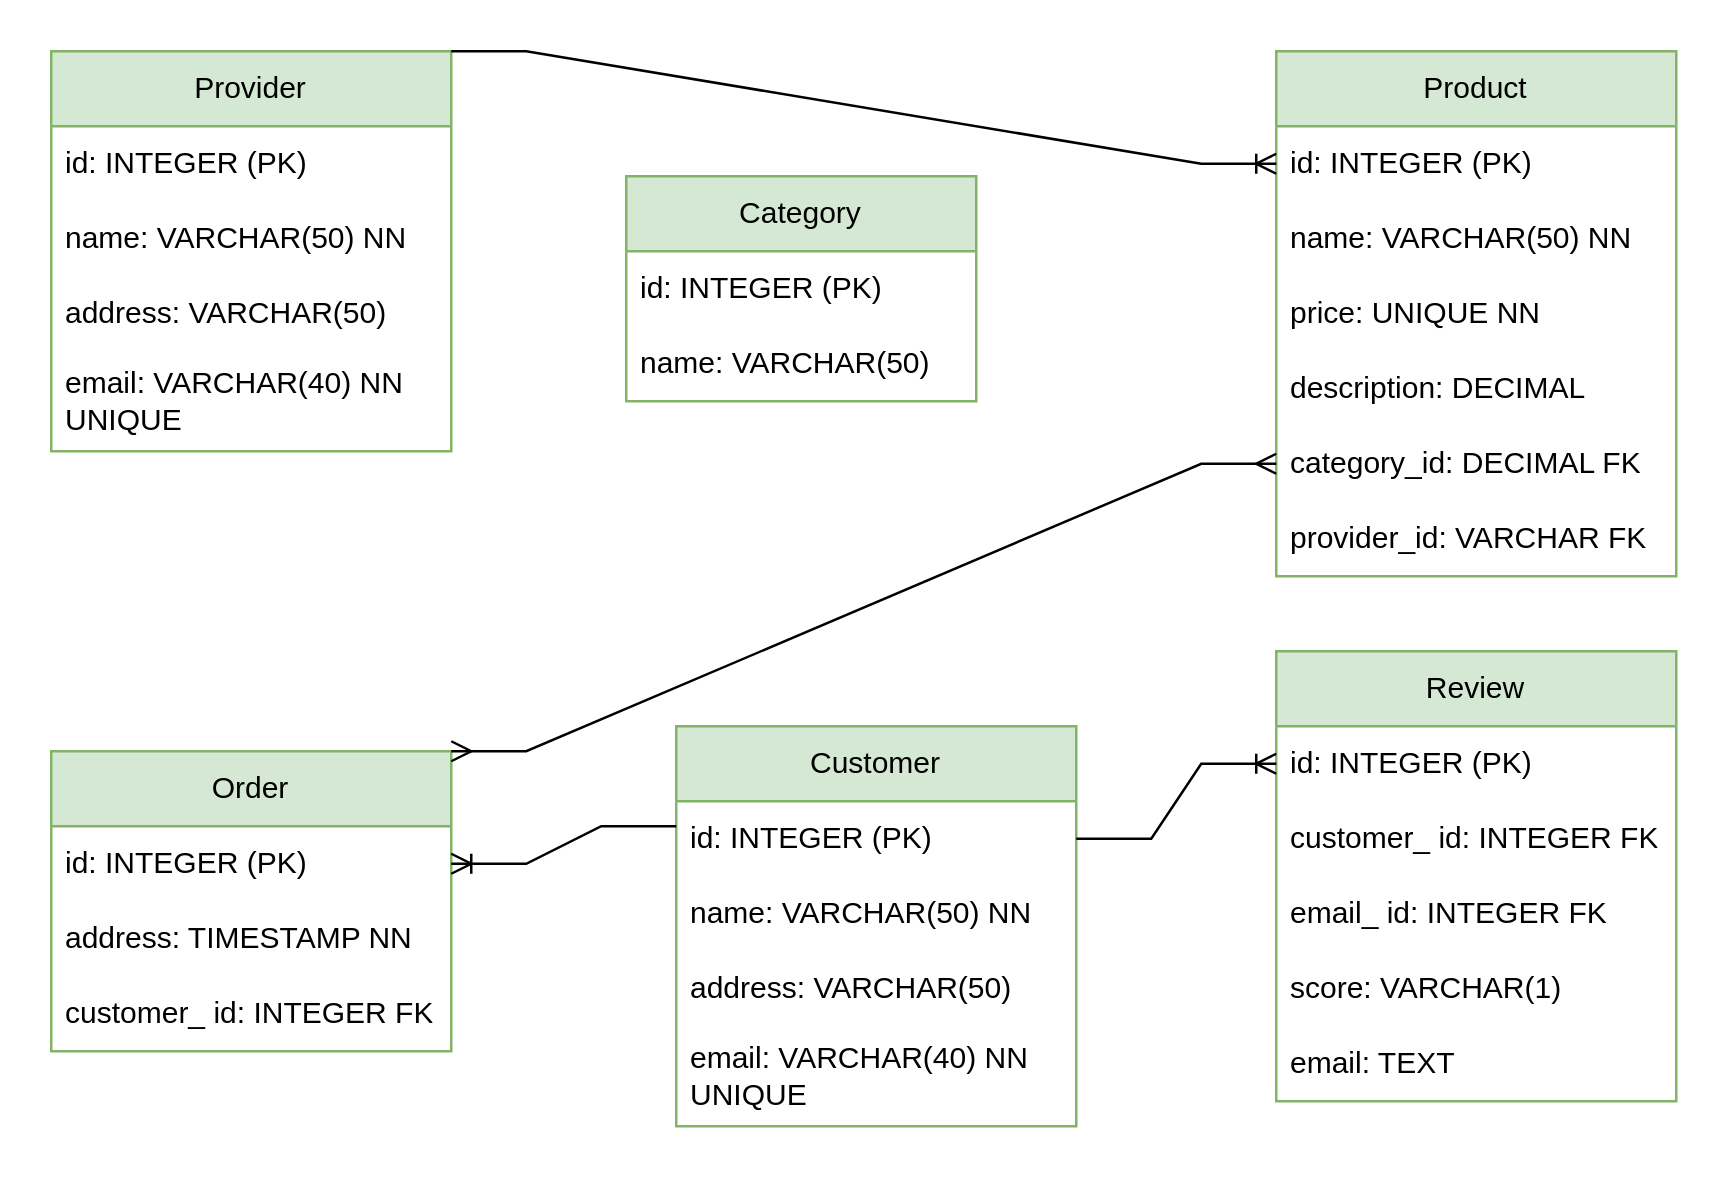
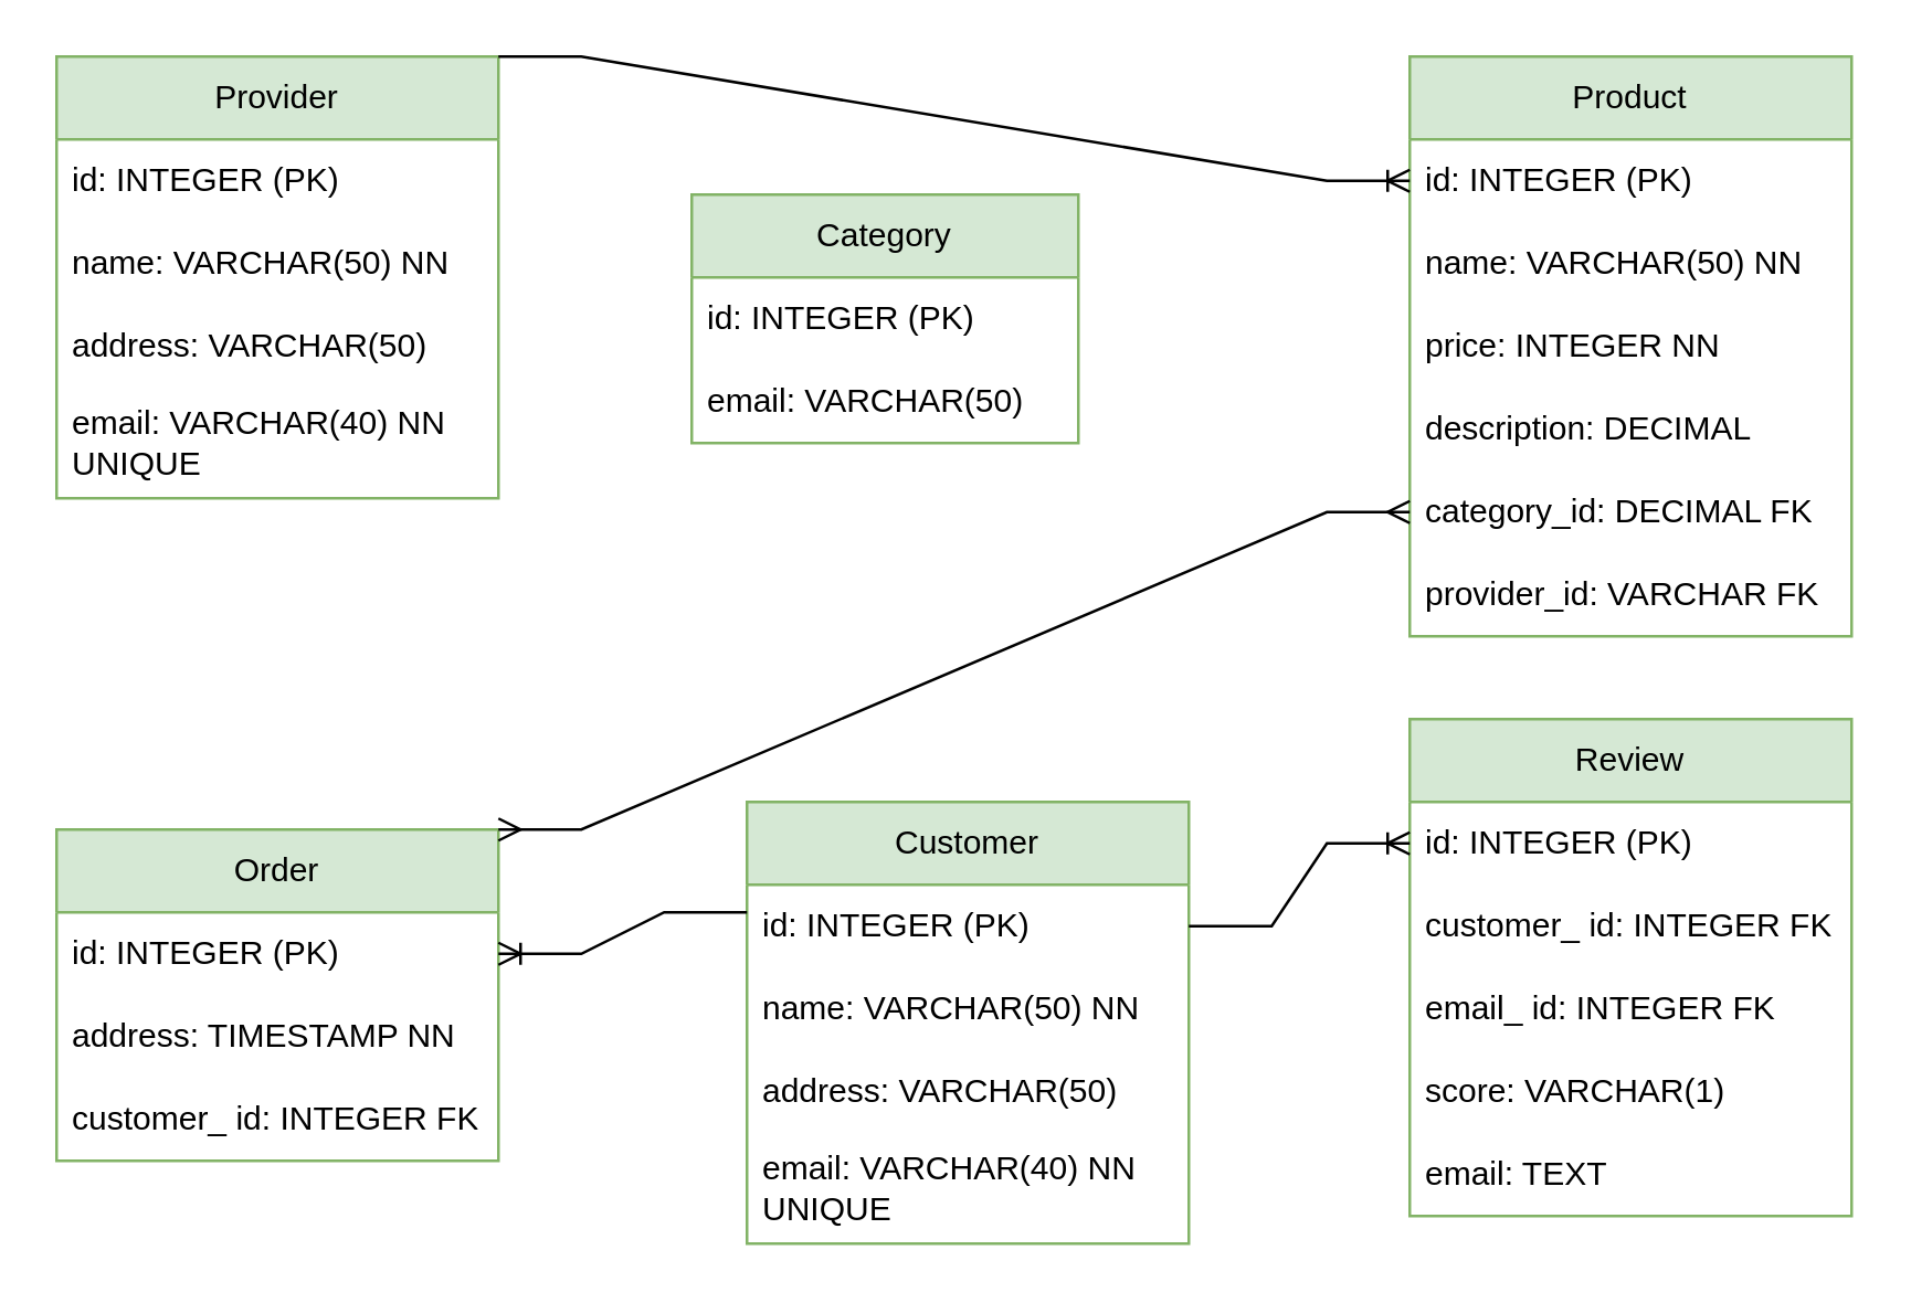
- <mxCell id="10" value="price: UNIQUE NN" style="text;strokeColor=none;fillColor=none;align=left;verticalAlign=middle;spacingLeft=4;spacingRight=4;overflow=hidden;points=[[0,0.5],[1,0.5]];portConstraint=eastwest;rotatable=0;whiteSpace=wrap;html=1;" vertex="1" parent="7"><mxGeometry y="90" width="160" height="30" as="geometry" /></mxCell>
+ <mxCell id="10" value="price: INTEGER NN" style="text;strokeColor=none;fillColor=none;align=left;verticalAlign=middle;spacingLeft=4;spacingRight=4;overflow=hidden;points=[[0,0.5],[1,0.5]];portConstraint=eastwest;rotatable=0;whiteSpace=wrap;html=1;" vertex="1" parent="7"><mxGeometry y="90" width="160" height="30" as="geometry" /></mxCell>
- <mxCell id="20" value="name: VARCHAR(50)" style="text;strokeColor=none;fillColor=none;align=left;verticalAlign=middle;spacingLeft=4;spacingRight=4;overflow=hidden;points=[[0,0.5],[1,0.5]];portConstraint=eastwest;rotatable=0;whiteSpace=wrap;html=1;" vertex="1" parent="18"><mxGeometry y="60" width="140" height="30" as="geometry" /></mxCell>
+ <mxCell id="20" value="email: VARCHAR(50)" style="text;strokeColor=none;fillColor=none;align=left;verticalAlign=middle;spacingLeft=4;spacingRight=4;overflow=hidden;points=[[0,0.5],[1,0.5]];portConstraint=eastwest;rotatable=0;whiteSpace=wrap;html=1;" vertex="1" parent="18"><mxGeometry y="60" width="140" height="30" as="geometry" /></mxCell>
